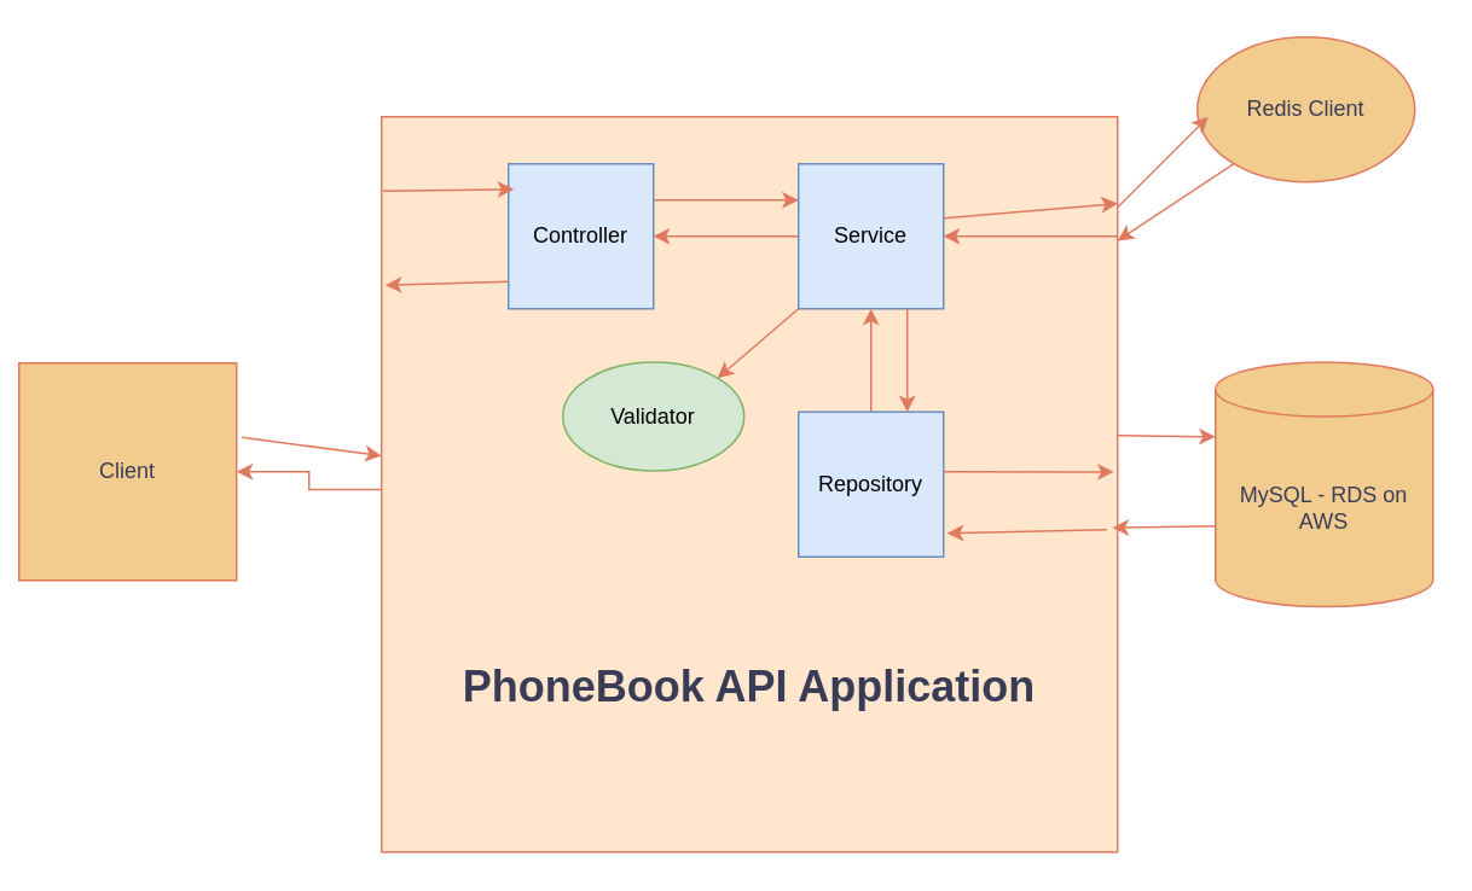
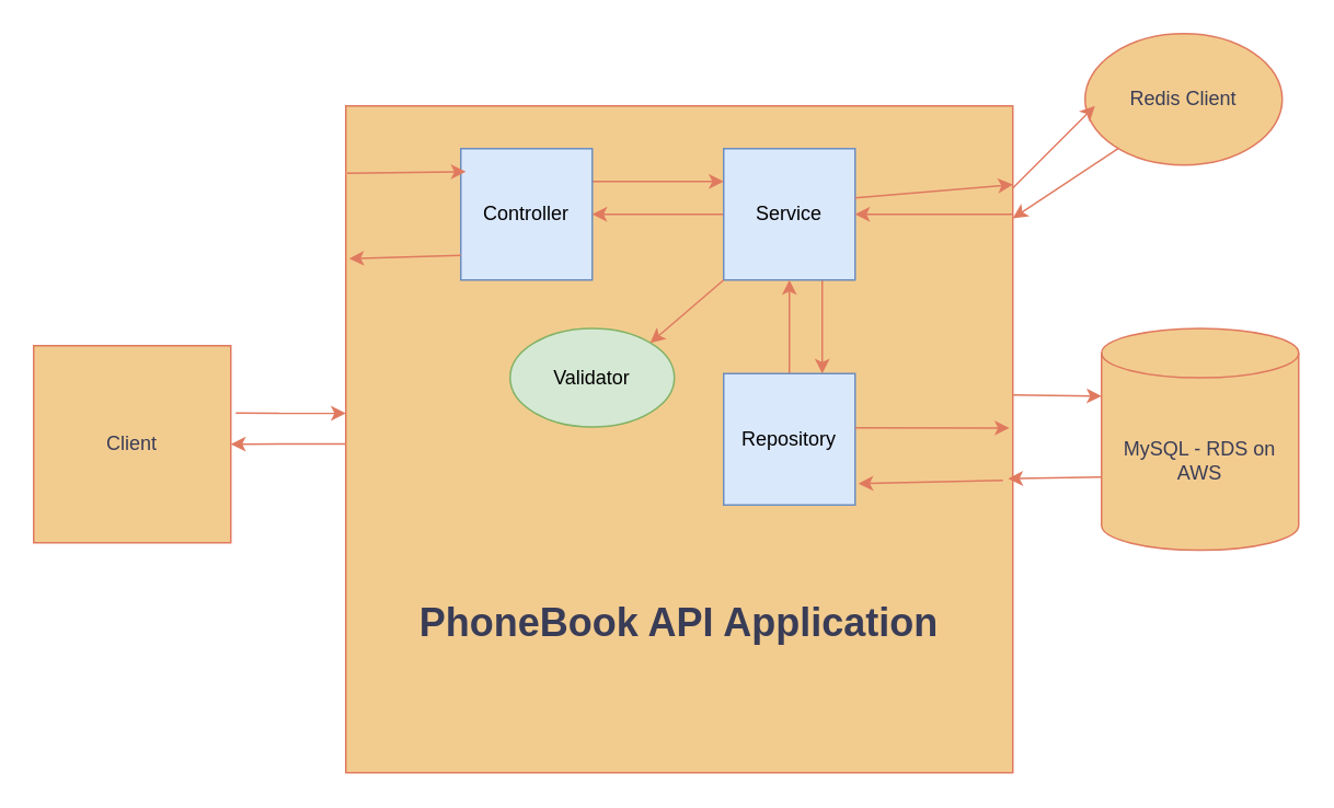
- <mxCell id="2" value="Client" style="whiteSpace=wrap;html=1;aspect=fixed;labelBackgroundColor=none;fillColor=#F2CC8F;strokeColor=#E07A5F;fontColor=#393C56;" vertex="1" parent="1"><mxGeometry x="10" y="200" width="120" height="120" as="geometry" /></mxCell>
+ <mxCell id="2" value="Client" style="whiteSpace=wrap;html=1;aspect=fixed;labelBackgroundColor=none;fillColor=#F2CC8F;strokeColor=#E07A5F;fontColor=#393C56;" vertex="1" parent="1"><mxGeometry x="20" y="210" width="120" height="120" as="geometry" /></mxCell>
- <mxCell id="5" value="&lt;h1&gt;&lt;br&gt;&lt;/h1&gt;&lt;h1&gt;&lt;br&gt;&lt;/h1&gt;&lt;h1&gt;&lt;br&gt;&lt;/h1&gt;&lt;h1&gt;&lt;br&gt;&lt;/h1&gt;&lt;h1&gt;&lt;br&gt;&lt;/h1&gt;&lt;h1&gt;PhoneBook API Application&lt;/h1&gt;" style="whiteSpace=wrap;html=1;aspect=fixed;labelBackgroundColor=none;fillColor=#ffe6cc;strokeColor=#E07A5F;fontColor=#393C56;" vertex="1" parent="1"><mxGeometry x="210" y="64" width="406" height="406" as="geometry" /></mxCell>
+ <mxCell id="5" value="&lt;h1&gt;&lt;br&gt;&lt;/h1&gt;&lt;h1&gt;&lt;br&gt;&lt;/h1&gt;&lt;h1&gt;&lt;br&gt;&lt;/h1&gt;&lt;h1&gt;&lt;br&gt;&lt;/h1&gt;&lt;h1&gt;&lt;br&gt;&lt;/h1&gt;&lt;h1&gt;PhoneBook API Application&lt;/h1&gt;" style="whiteSpace=wrap;html=1;aspect=fixed;labelBackgroundColor=none;fillColor=#F2CC8F;strokeColor=#E07A5F;fontColor=#393C56;" vertex="1" parent="1"><mxGeometry x="210" y="64" width="406" height="406" as="geometry" /></mxCell>
